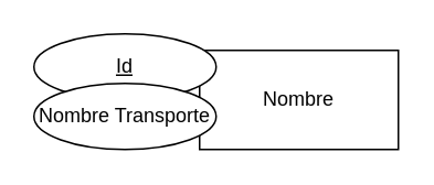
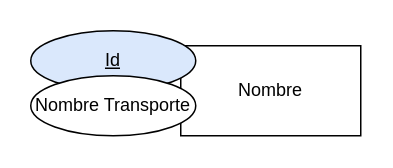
- <mxCell id="3" value="&lt;u&gt;Id&lt;/u&gt;" style="ellipse;whiteSpace=wrap;html=1;" parent="1" vertex="1"><mxGeometry y="20" width="110" height="40" as="geometry" x="20" /></mxCell>
+ <mxCell id="3" value="&lt;u&gt;Id&lt;/u&gt;" style="ellipse;whiteSpace=wrap;html=1;fillColor=#dae8fc;" parent="1" vertex="1"><mxGeometry y="20" width="110" height="40" as="geometry" x="20" /></mxCell>
